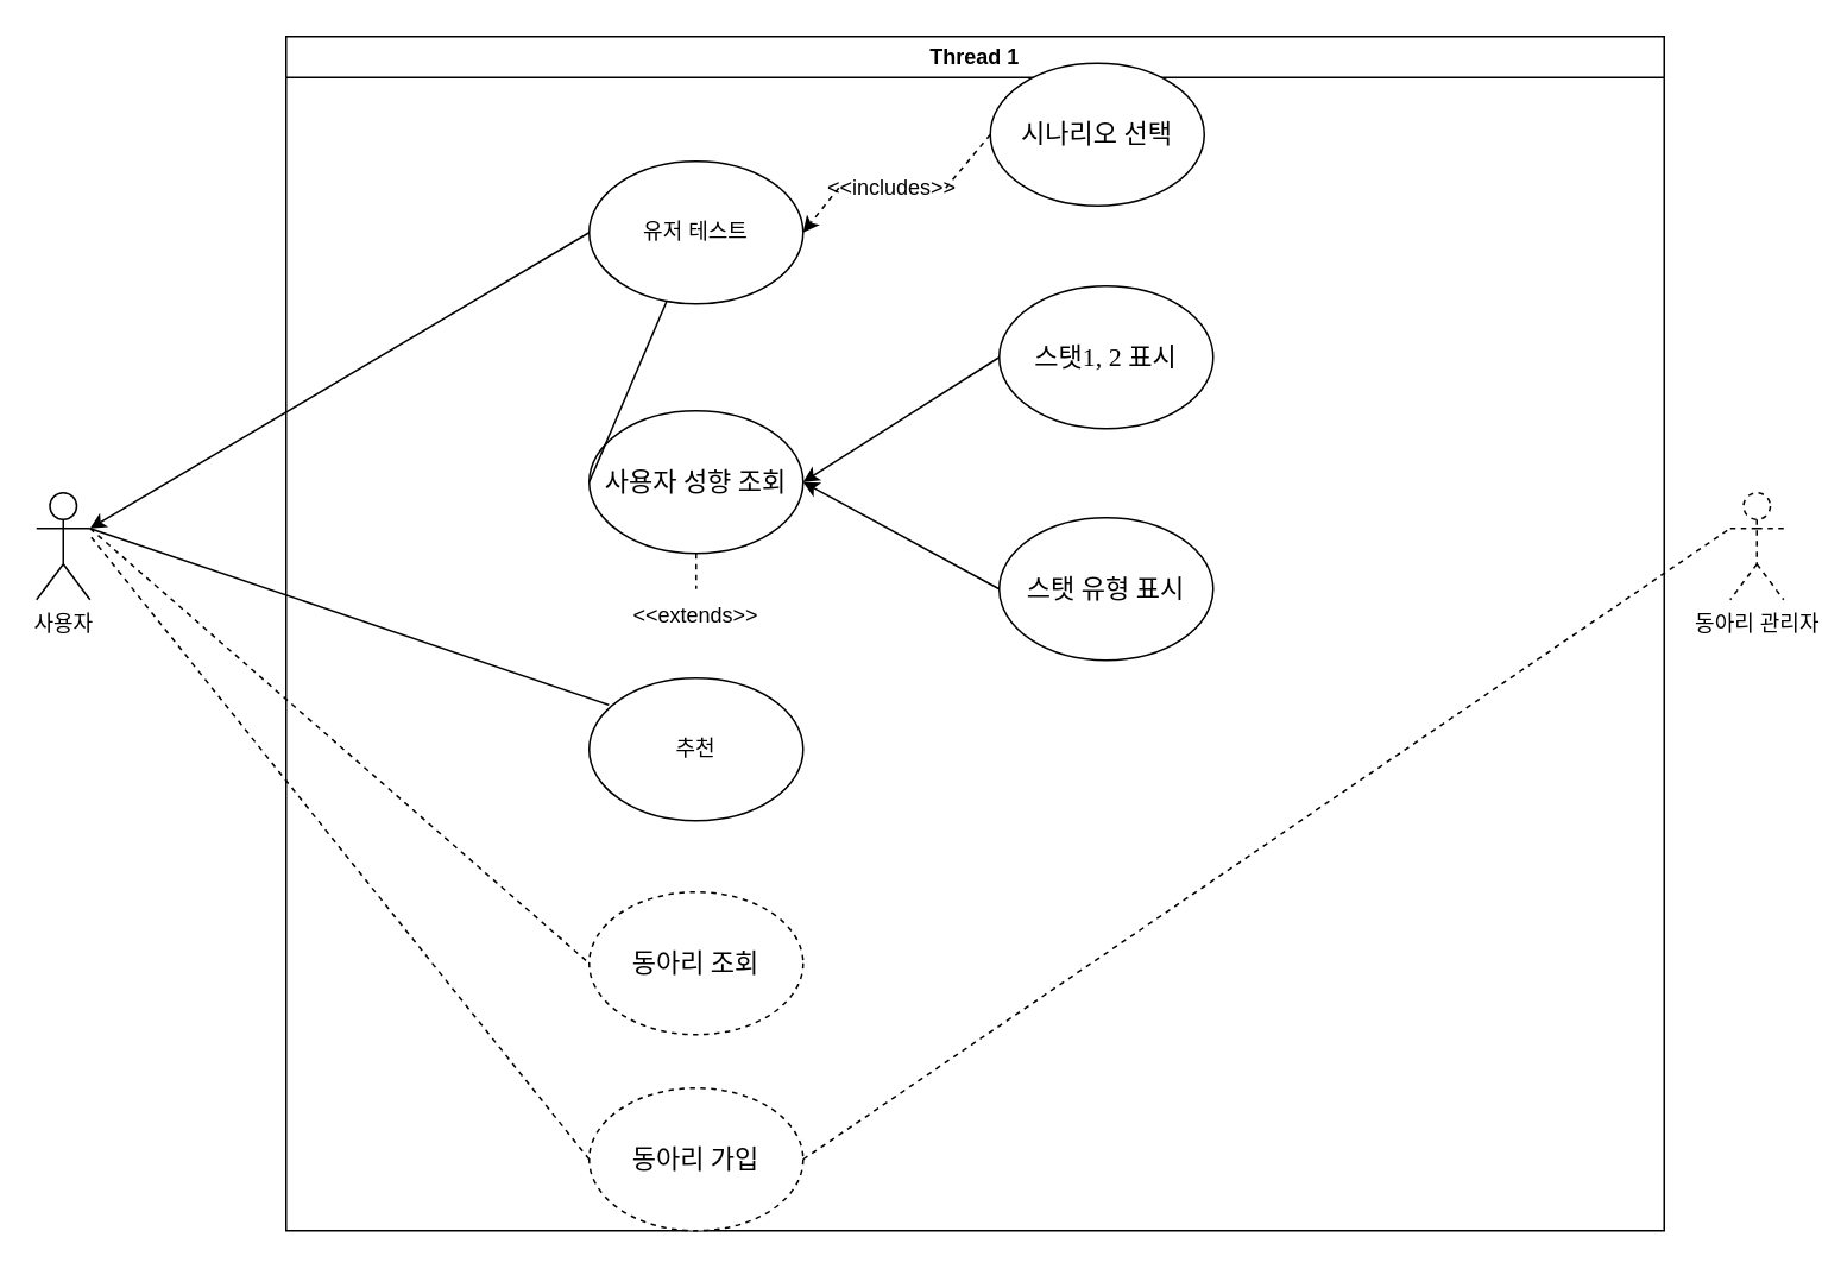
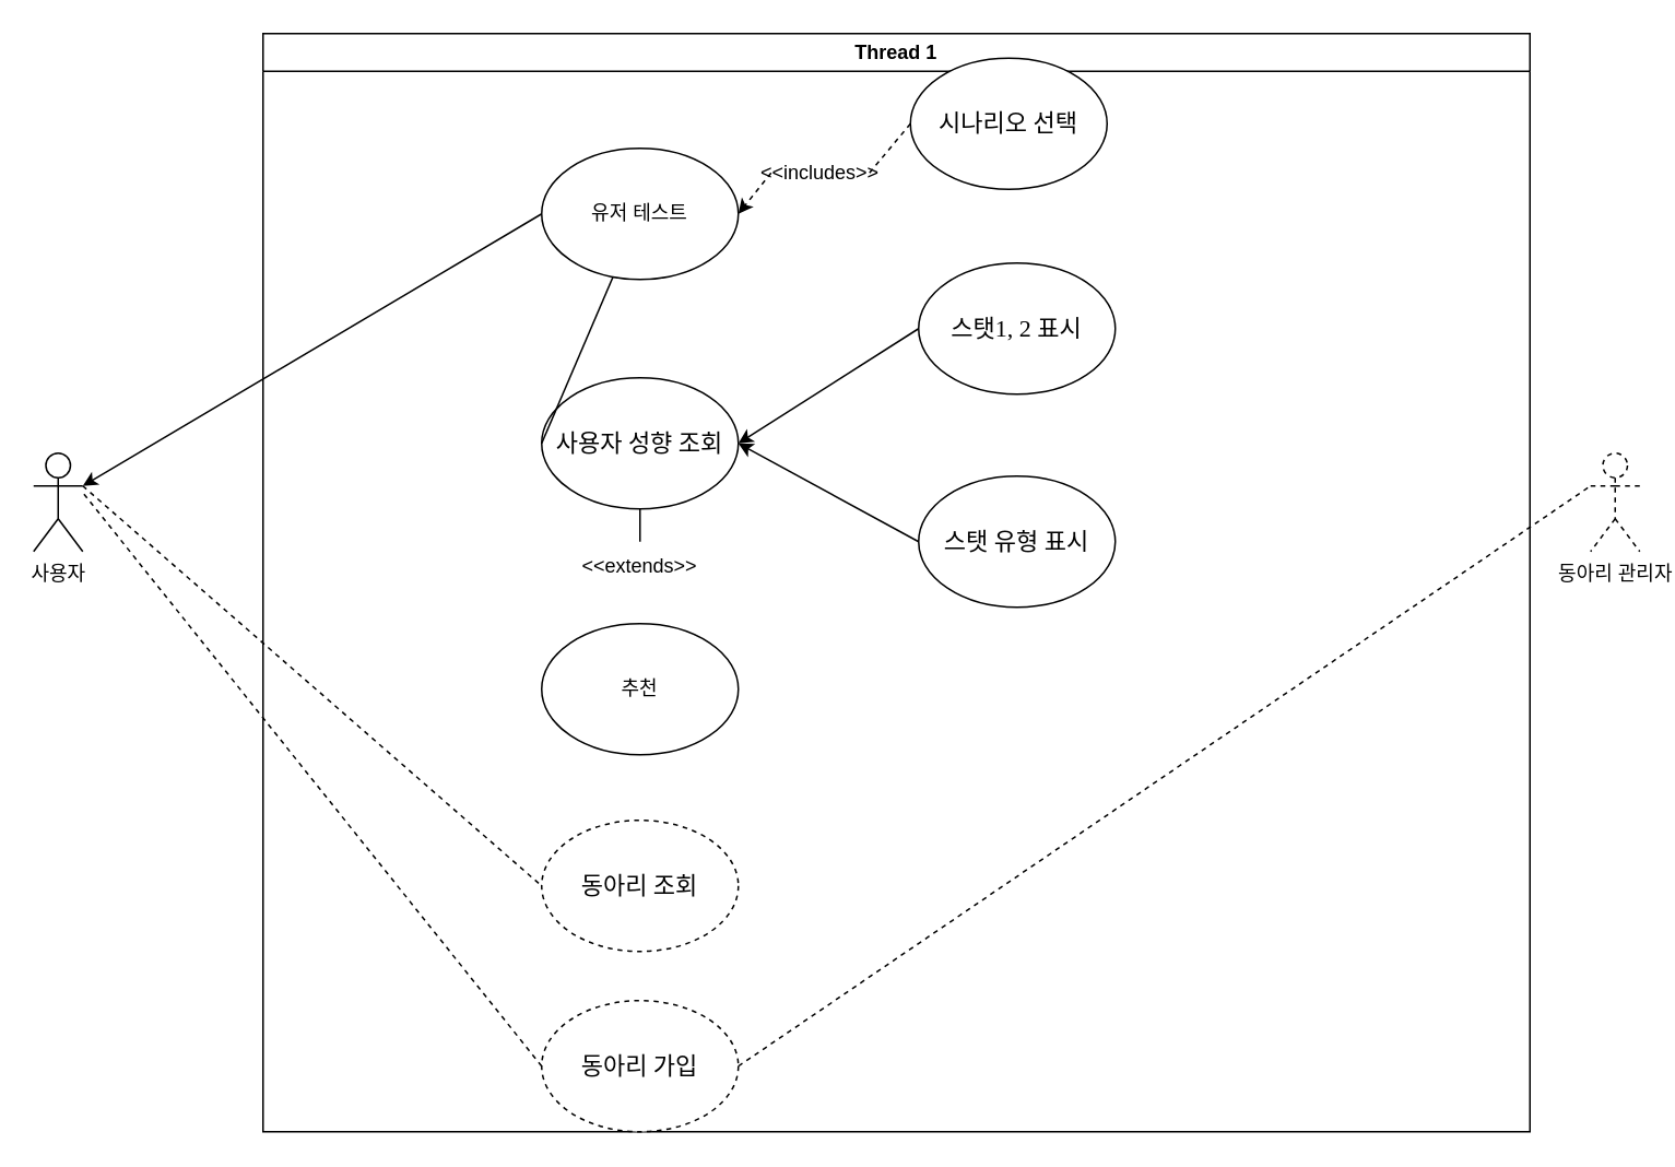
- <mxCell id="9" value="" style="edgeStyle=none;rounded=0;orthogonalLoop=1;jettySize=auto;html=1;exitX=0.5;exitY=1;exitDx=0;exitDy=0;entryX=0.5;entryY=0;entryDx=0;entryDy=0;dashed=1;endArrow=none;" edge="1" parent="2" source="4" target="8"><mxGeometry relative="1" as="geometry"><mxPoint x="690.0" y="370" as="sourcePoint" /><mxPoint x="690.0" y="430" as="targetPoint" /></mxGeometry></mxCell>
+ <mxCell id="9" value="" style="edgeStyle=none;rounded=0;orthogonalLoop=1;jettySize=auto;html=1;exitX=0.5;exitY=1;exitDx=0;exitDy=0;entryX=0.5;entryY=0;entryDx=0;entryDy=0;dashed=0;endArrow=none;" edge="1" parent="2" source="4" target="8"><mxGeometry relative="1" as="geometry"><mxPoint x="690.0" y="370" as="sourcePoint" /><mxPoint x="690.0" y="430" as="targetPoint" /></mxGeometry></mxCell>
- <mxCell id="21" value="" style="endArrow=none;html=1;rounded=0;exitX=0.092;exitY=0.188;exitDx=0;exitDy=0;entryX=1;entryY=0.333;entryDx=0;entryDy=0;entryPerimeter=0;exitPerimeter=0;" edge="1" parent="1" source="5" target="18"><mxGeometry width="50" height="50" relative="1" as="geometry"><mxPoint x="260" y="510" as="sourcePoint" /><mxPoint x="120" y="140" as="targetPoint" /><Array as="points" /></mxGeometry></mxCell>
